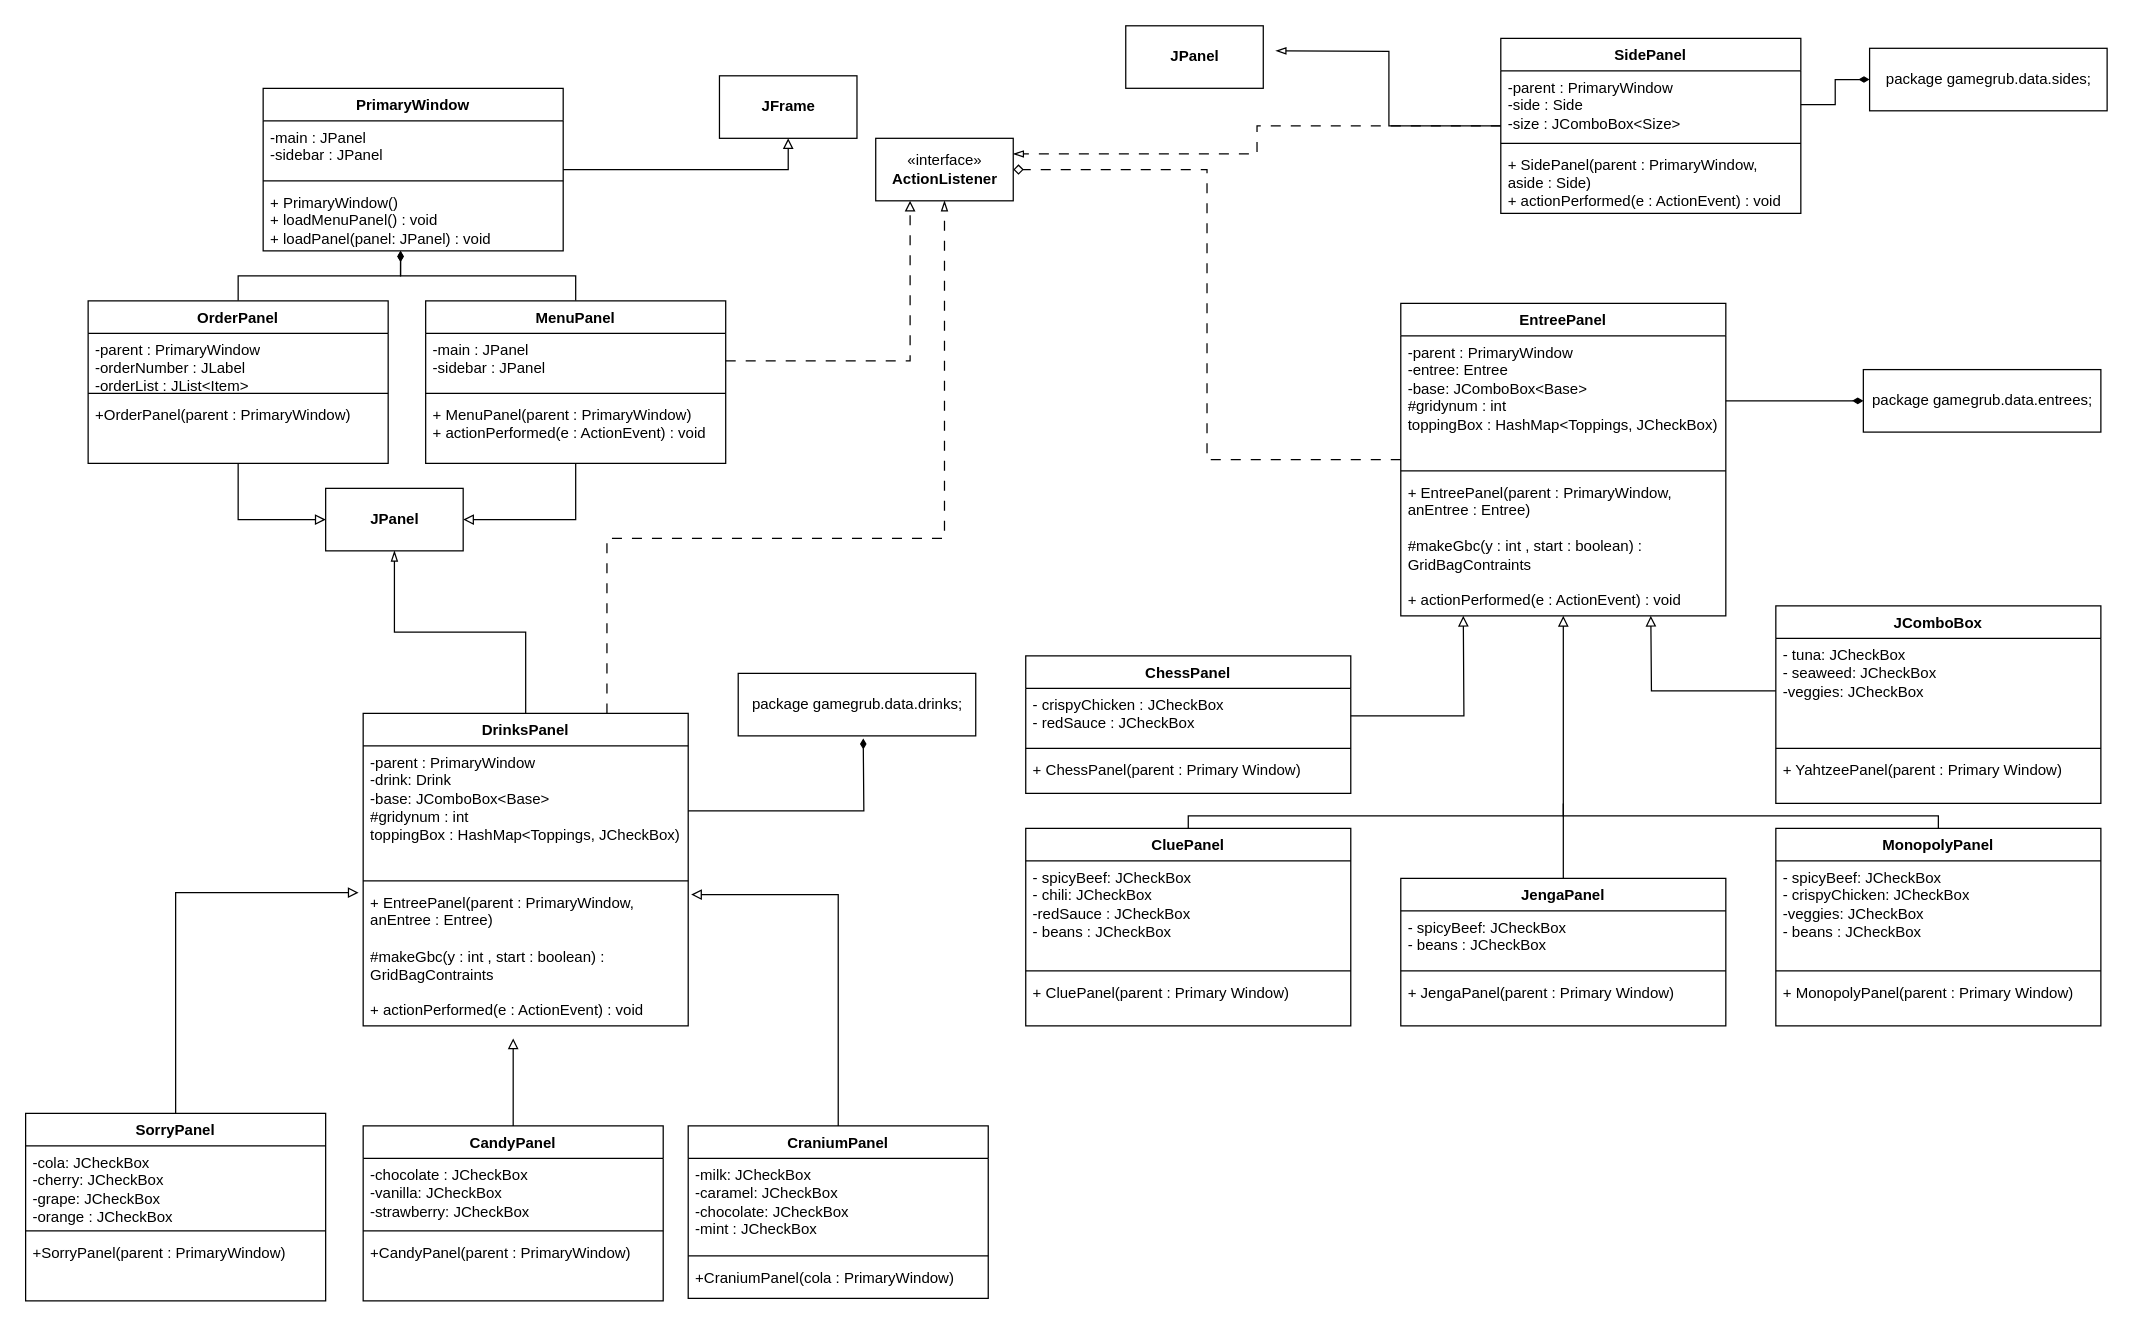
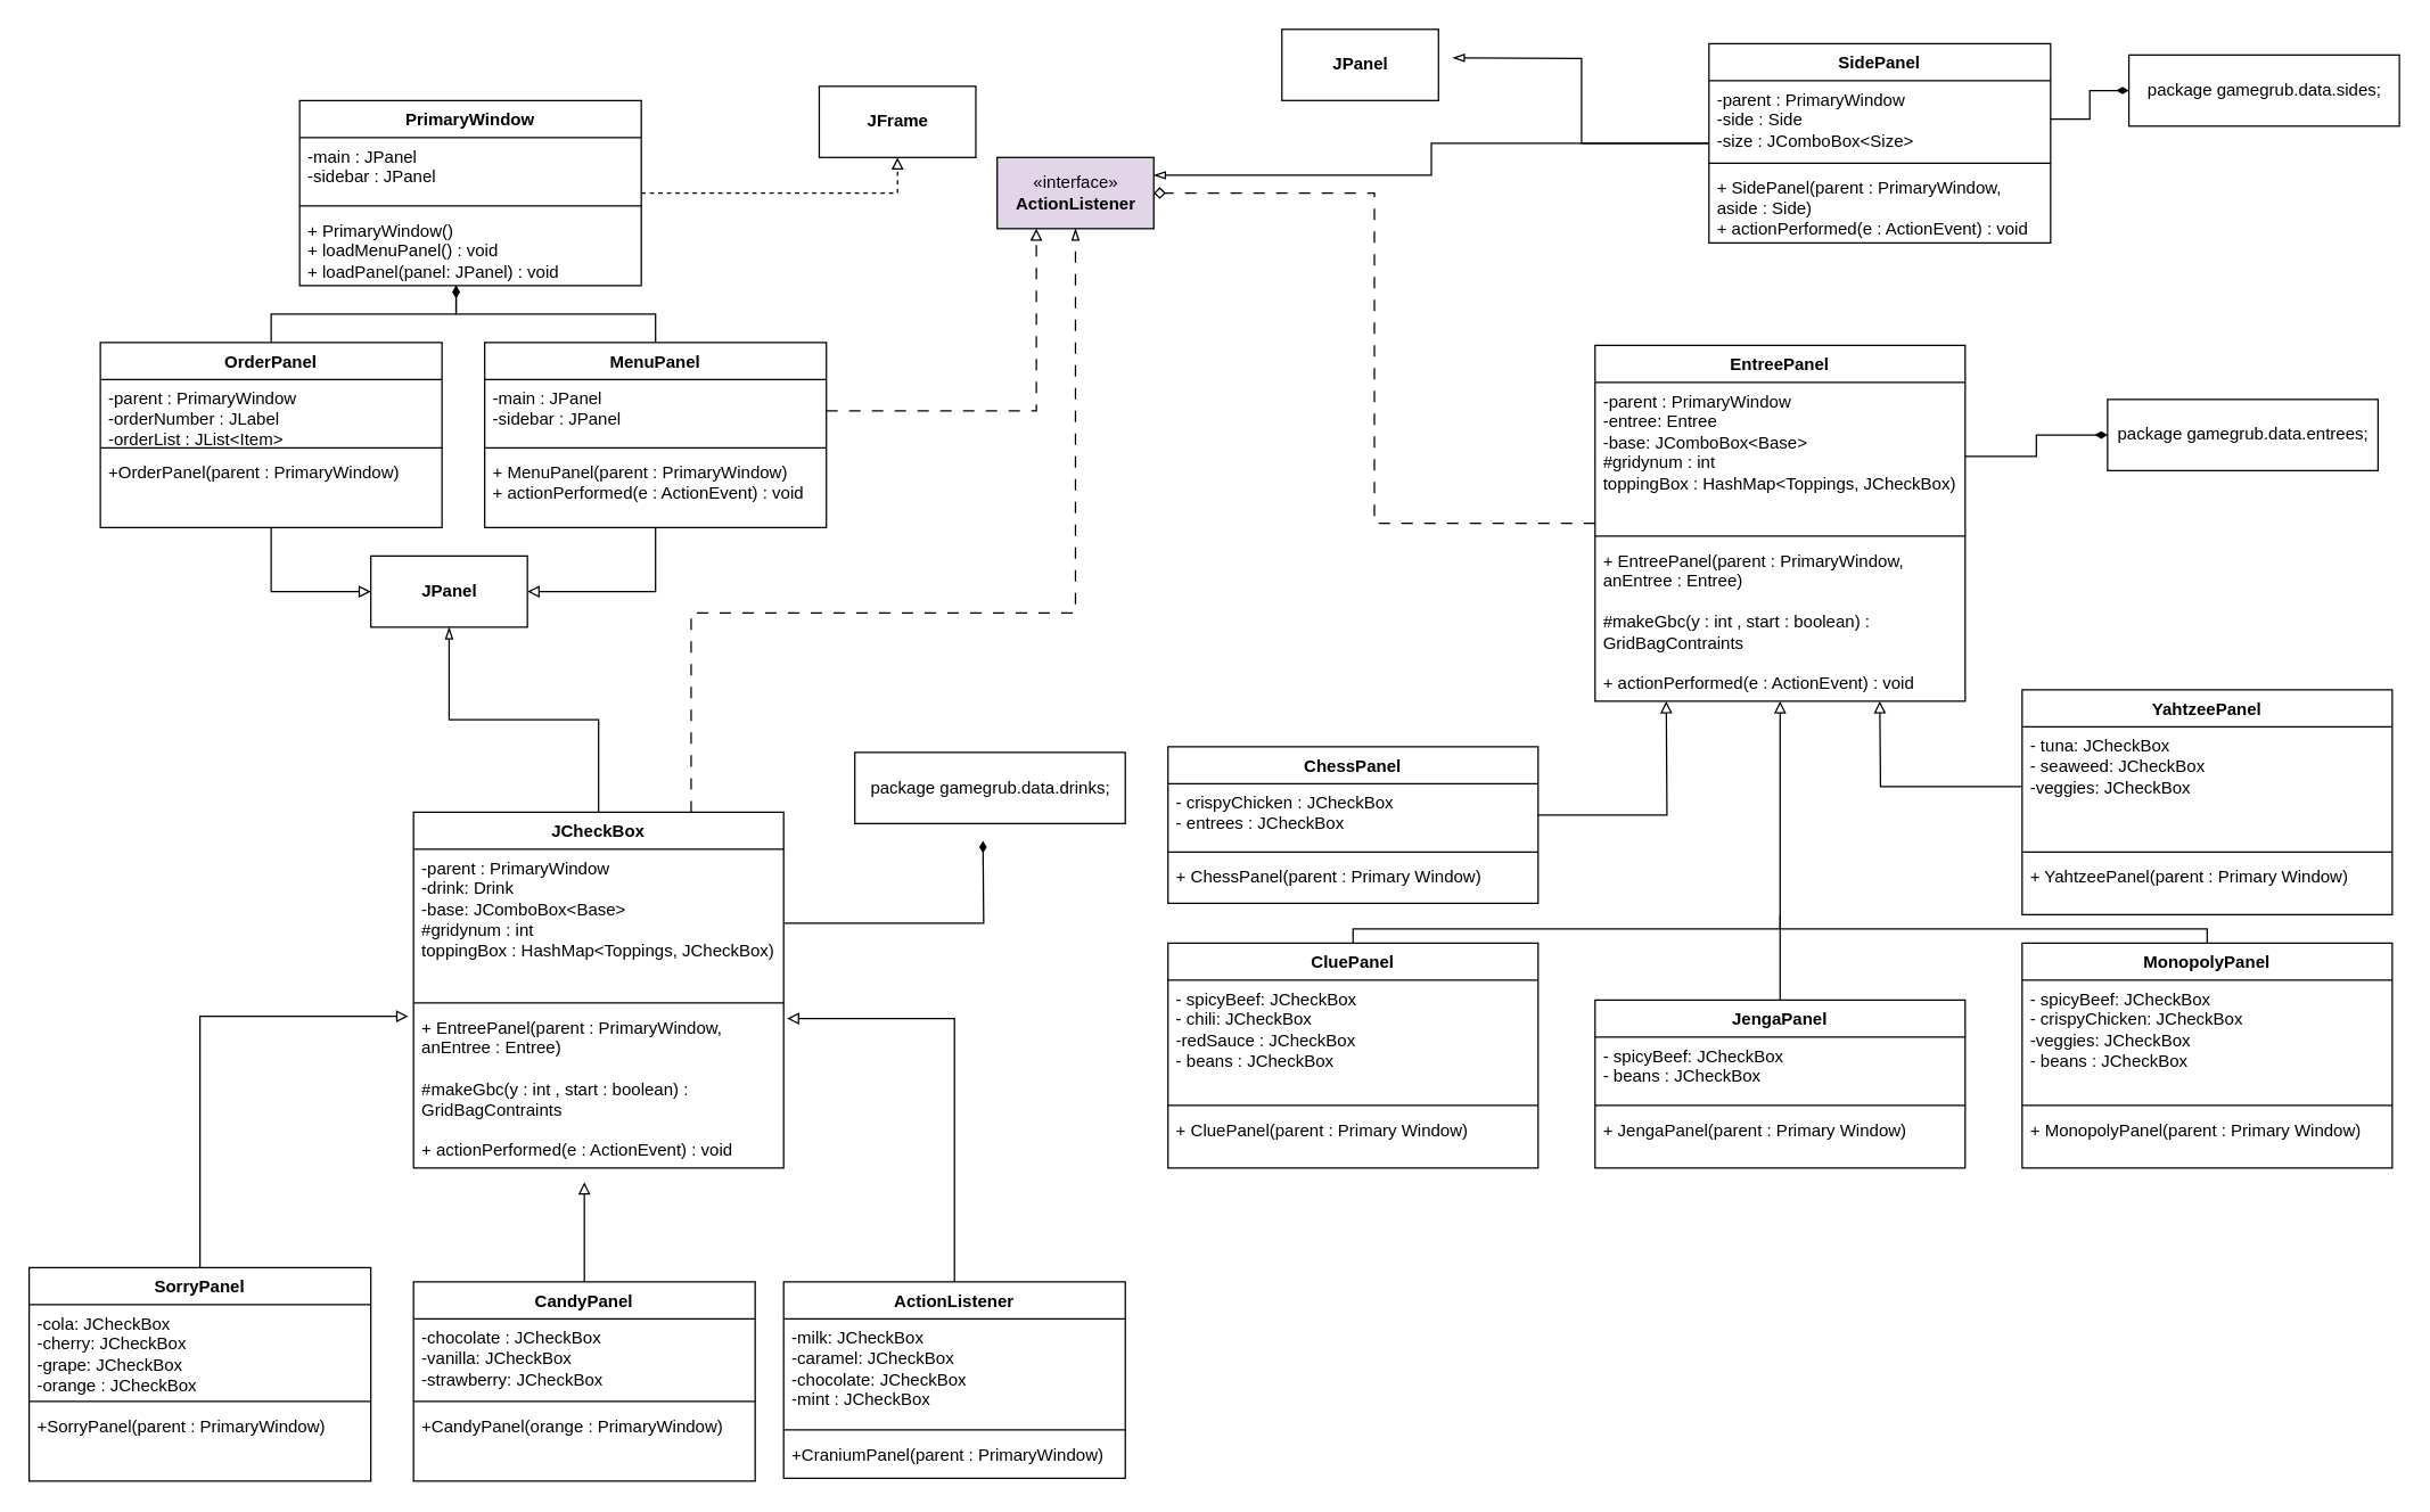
- <mxCell id="8" style="edgeStyle=orthogonalEdgeStyle;rounded=0;orthogonalLoop=1;jettySize=auto;html=1;entryX=1;entryY=0.25;entryDx=0;entryDy=0;dashed=1;dashPattern=8 8;startArrow=none;startFill=0;endArrow=blockThin;endFill=0;" edge="1" parent="1" source="9" target="77"><mxGeometry relative="1" as="geometry" /></mxCell>
+ <mxCell id="8" style="edgeStyle=orthogonalEdgeStyle;rounded=0;orthogonalLoop=1;jettySize=auto;html=1;entryX=1;entryY=0.25;entryDx=0;entryDy=0;dashed=0;dashPattern=8 8;startArrow=none;startFill=0;endArrow=blockThin;endFill=0;" edge="1" parent="1" source="9" target="77"><mxGeometry relative="1" as="geometry" /></mxCell>
- <mxCell id="2" style="edgeStyle=orthogonalEdgeStyle;rounded=0;orthogonalLoop=1;jettySize=auto;html=1;entryX=0.5;entryY=1;entryDx=0;entryDy=0;endArrow=block;endFill=0;" edge="1" parent="1" source="3" target="79"><mxGeometry relative="1" as="geometry" /></mxCell>
+ <mxCell id="2" style="edgeStyle=orthogonalEdgeStyle;rounded=0;orthogonalLoop=1;jettySize=auto;html=1;entryX=0.5;entryY=1;entryDx=0;entryDy=0;endArrow=block;endFill=0;dashed=1;" edge="1" parent="1" source="3" target="79"><mxGeometry relative="1" as="geometry" /></mxCell>
- <mxCell id="77" value="«interface»&lt;br&gt;&lt;b&gt;ActionListener&lt;/b&gt;" style="html=1;" vertex="1" parent="1"><mxGeometry x="700" y="110" width="110" height="50" as="geometry" /></mxCell>
+ <mxCell id="77" value="«interface»&lt;br&gt;&lt;b&gt;ActionListener&lt;/b&gt;" style="html=1;fillColor=#e1d5e7;" vertex="1" parent="1"><mxGeometry x="700" y="110" width="110" height="50" as="geometry" /></mxCell>
- <mxCell id="83" value="package gamegrub.data.entrees;" style="html=1;" vertex="1" parent="1"><mxGeometry x="1490" y="295" width="190" height="50" as="geometry" /></mxCell>
+ <mxCell id="83" value="package gamegrub.data.entrees;" style="html=1;" vertex="1" parent="1"><mxGeometry x="1480" y="280" width="190" height="50" as="geometry" /></mxCell>
- <mxCell id="72" value="JComboBox" style="swimlane;fontStyle=1;align=center;verticalAlign=top;childLayout=stackLayout;horizontal=1;startSize=26;horizontalStack=0;resizeParent=1;resizeParentMax=0;resizeLast=0;collapsible=1;marginBottom=0;whiteSpace=wrap;html=1;" parent="1" vertex="1"><mxGeometry x="1420" y="484" width="260" height="158" as="geometry" /></mxCell>
+ <mxCell id="72" value="YahtzeePanel" style="swimlane;fontStyle=1;align=center;verticalAlign=top;childLayout=stackLayout;horizontal=1;startSize=26;horizontalStack=0;resizeParent=1;resizeParentMax=0;resizeLast=0;collapsible=1;marginBottom=0;whiteSpace=wrap;html=1;" parent="1" vertex="1"><mxGeometry x="1420" y="484" width="260" height="158" as="geometry" /></mxCell>
- <mxCell id="84" value="package gamegrub.data.drinks;" style="html=1;" vertex="1" parent="1"><mxGeometry x="590" y="538" width="190" height="50" as="geometry" /></mxCell>
+ <mxCell id="84" value="package gamegrub.data.drinks;" style="html=1;" vertex="1" parent="1"><mxGeometry x="600" y="528" width="190" height="50" as="geometry" /></mxCell>
- <mxCell id="54" value="- crispyChicken : JCheckBox&lt;br&gt;- redSauce : JCheckBox" style="text;strokeColor=none;fillColor=none;align=left;verticalAlign=top;spacingLeft=4;spacingRight=4;overflow=hidden;rotatable=0;points=[[0,0.5],[1,0.5]];portConstraint=eastwest;whiteSpace=wrap;html=1;" parent="52" vertex="1"><mxGeometry y="26" width="260" height="44" as="geometry" /></mxCell>
+ <mxCell id="54" value="- crispyChicken : JCheckBox&lt;br&gt;- entrees : JCheckBox" style="text;strokeColor=none;fillColor=none;align=left;verticalAlign=top;spacingLeft=4;spacingRight=4;overflow=hidden;rotatable=0;points=[[0,0.5],[1,0.5]];portConstraint=eastwest;whiteSpace=wrap;html=1;" parent="52" vertex="1"><mxGeometry y="26" width="260" height="44" as="geometry" /></mxCell>
- <mxCell id="20" value="DrinksPanel" style="swimlane;fontStyle=1;align=center;verticalAlign=top;childLayout=stackLayout;horizontal=1;startSize=26;horizontalStack=0;resizeParent=1;resizeParentMax=0;resizeLast=0;collapsible=1;marginBottom=0;whiteSpace=wrap;html=1;" parent="1" vertex="1"><mxGeometry x="290" y="570" width="260" height="250" as="geometry" /></mxCell>
+ <mxCell id="20" value="JCheckBox" style="swimlane;fontStyle=1;align=center;verticalAlign=top;childLayout=stackLayout;horizontal=1;startSize=26;horizontalStack=0;resizeParent=1;resizeParentMax=0;resizeLast=0;collapsible=1;marginBottom=0;whiteSpace=wrap;html=1;" parent="1" vertex="1"><mxGeometry x="290" y="570" width="260" height="250" as="geometry" /></mxCell>
- <mxCell id="43" value="CraniumPanel" style="swimlane;fontStyle=1;align=center;verticalAlign=top;childLayout=stackLayout;horizontal=1;startSize=26;horizontalStack=0;resizeParent=1;resizeParentMax=0;resizeLast=0;collapsible=1;marginBottom=0;whiteSpace=wrap;html=1;" parent="1" vertex="1"><mxGeometry x="550" y="900" width="240" height="138" as="geometry" /></mxCell>
+ <mxCell id="43" value="ActionListener" style="swimlane;fontStyle=1;align=center;verticalAlign=top;childLayout=stackLayout;horizontal=1;startSize=26;horizontalStack=0;resizeParent=1;resizeParentMax=0;resizeLast=0;collapsible=1;marginBottom=0;whiteSpace=wrap;html=1;" parent="1" vertex="1"><mxGeometry x="550" y="900" width="240" height="138" as="geometry" /></mxCell>
- <mxCell id="41" value="+CandyPanel(parent : PrimaryWindow)" style="text;strokeColor=none;fillColor=none;align=left;verticalAlign=top;spacingLeft=4;spacingRight=4;overflow=hidden;rotatable=0;points=[[0,0.5],[1,0.5]];portConstraint=eastwest;whiteSpace=wrap;html=1;" parent="38" vertex="1"><mxGeometry y="88" width="240" height="52" as="geometry" /></mxCell>
+ <mxCell id="41" value="+CandyPanel(orange : PrimaryWindow)" style="text;strokeColor=none;fillColor=none;align=left;verticalAlign=top;spacingLeft=4;spacingRight=4;overflow=hidden;rotatable=0;points=[[0,0.5],[1,0.5]];portConstraint=eastwest;whiteSpace=wrap;html=1;" parent="38" vertex="1"><mxGeometry y="88" width="240" height="52" as="geometry" /></mxCell>
- <mxCell id="46" value="+CraniumPanel(cola : PrimaryWindow)" style="text;strokeColor=none;fillColor=none;align=left;verticalAlign=top;spacingLeft=4;spacingRight=4;overflow=hidden;rotatable=0;points=[[0,0.5],[1,0.5]];portConstraint=eastwest;whiteSpace=wrap;html=1;" parent="43" vertex="1"><mxGeometry y="108" width="240" height="30" as="geometry" /></mxCell>
+ <mxCell id="46" value="+CraniumPanel(parent : PrimaryWindow)" style="text;strokeColor=none;fillColor=none;align=left;verticalAlign=top;spacingLeft=4;spacingRight=4;overflow=hidden;rotatable=0;points=[[0,0.5],[1,0.5]];portConstraint=eastwest;whiteSpace=wrap;html=1;" parent="43" vertex="1"><mxGeometry y="108" width="240" height="30" as="geometry" /></mxCell>
